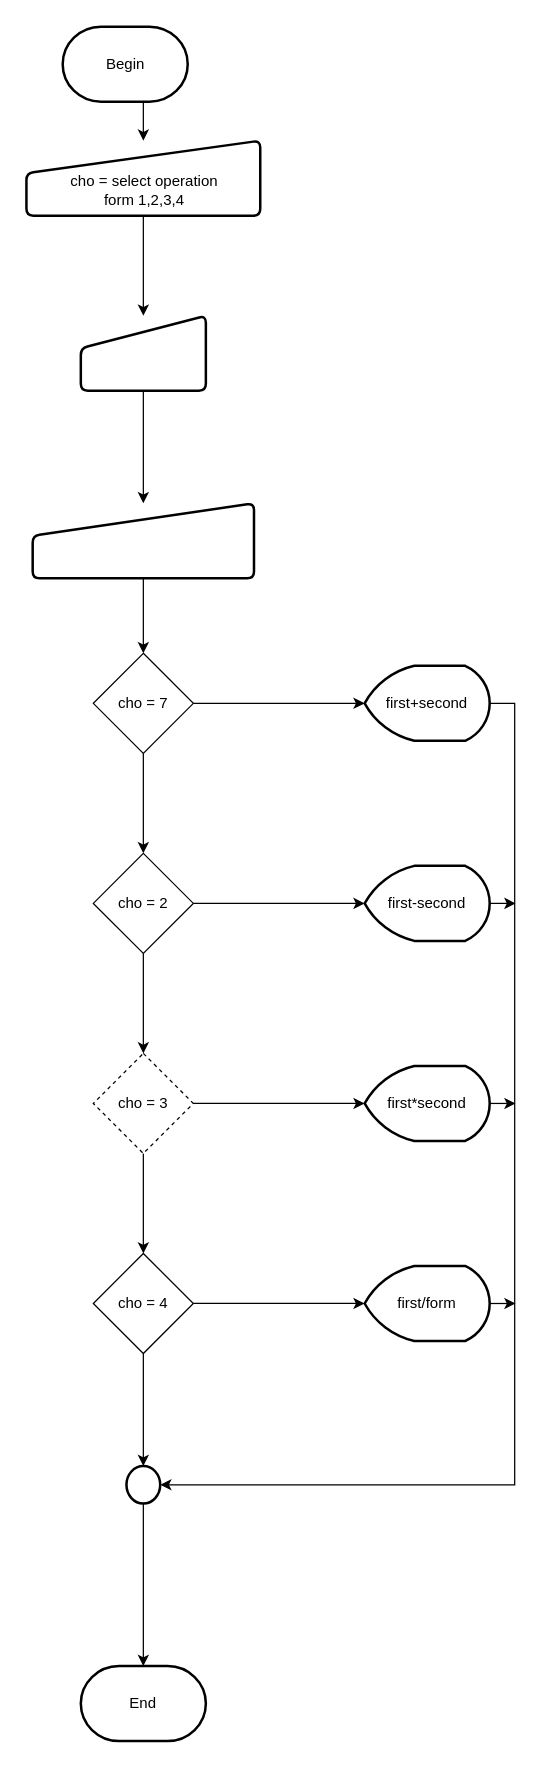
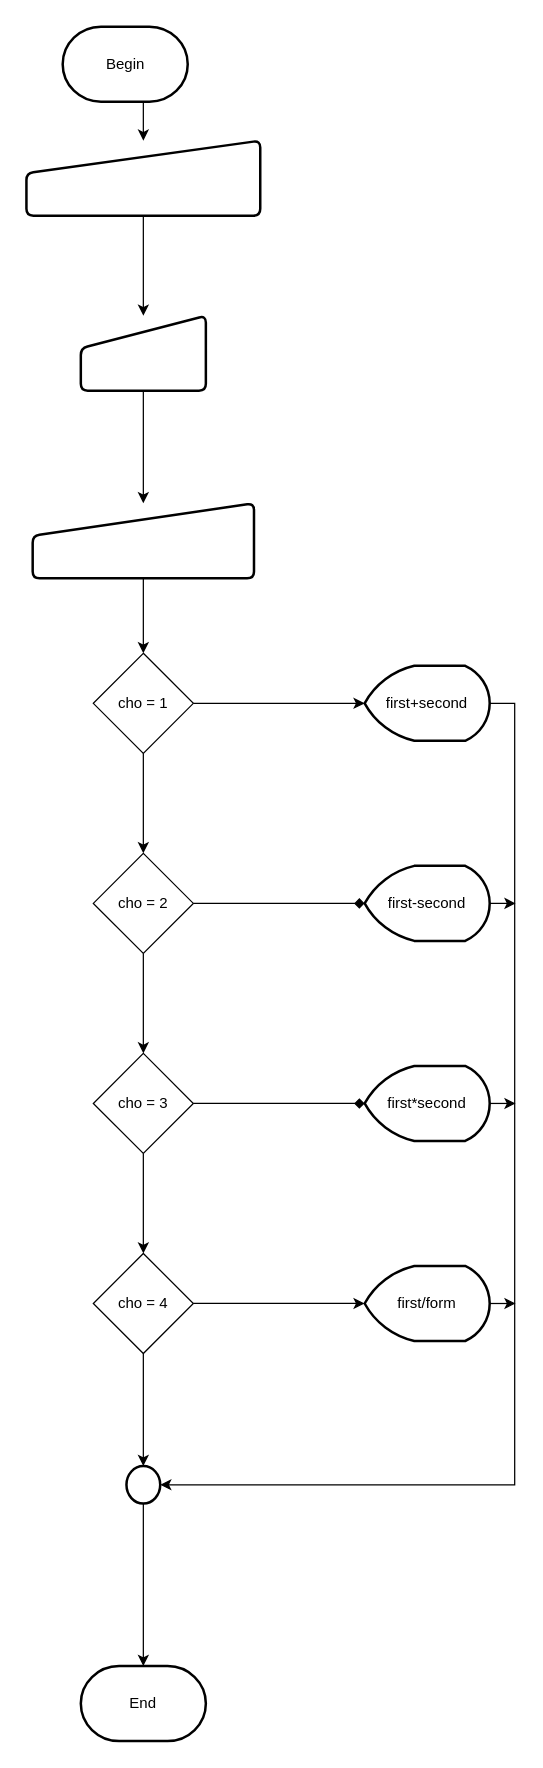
- <mxCell id="9" value="cho = select operation form 1,2,3,4" style="text;html=1;strokeColor=none;fillColor=none;align=center;verticalAlign=middle;whiteSpace=wrap;rounded=0;" vertex="1" parent="1"><mxGeometry x="42.5" y="142" width="144" height="20" as="geometry" /></mxCell>
- <mxCell id="12" value="cho = 7" style="rhombus;whiteSpace=wrap;html=1;" vertex="1" parent="1"><mxGeometry x="74" y="522" width="80" height="80" as="geometry" /></mxCell>
+ <mxCell id="12" value="cho = 1" style="rhombus;whiteSpace=wrap;html=1;" vertex="1" parent="1"><mxGeometry x="74" y="522" width="80" height="80" as="geometry" /></mxCell>
- <mxCell id="14" style="edgeStyle=orthogonalEdgeStyle;rounded=0;orthogonalLoop=1;jettySize=auto;html=1;exitX=1;exitY=0.5;exitDx=0;exitDy=0;entryX=0;entryY=0.5;entryDx=0;entryDy=0;entryPerimeter=0;" edge="1" parent="1" source="15" target="27"><mxGeometry relative="1" as="geometry" /></mxCell>
+ <mxCell id="14" style="edgeStyle=orthogonalEdgeStyle;rounded=0;orthogonalLoop=1;jettySize=auto;html=1;exitX=1;exitY=0.5;exitDx=0;exitDy=0;entryX=0;entryY=0.5;entryDx=0;entryDy=0;entryPerimeter=0;endArrow=diamond;" edge="1" parent="1" source="15" target="27"><mxGeometry relative="1" as="geometry" /></mxCell>
- <mxCell id="18" value="cho = 3" style="rhombus;whiteSpace=wrap;html=1;dashed=1;" vertex="1" parent="1"><mxGeometry x="74" y="842" width="80" height="80" as="geometry" /></mxCell>
+ <mxCell id="18" value="cho = 3" style="rhombus;whiteSpace=wrap;html=1;" vertex="1" parent="1"><mxGeometry x="74" y="842" width="80" height="80" as="geometry" /></mxCell>
- <mxCell id="17" style="edgeStyle=orthogonalEdgeStyle;rounded=0;orthogonalLoop=1;jettySize=auto;html=1;exitX=1;exitY=0.5;exitDx=0;exitDy=0;entryX=0;entryY=0.5;entryDx=0;entryDy=0;entryPerimeter=0;" edge="1" parent="1" source="18" target="29"><mxGeometry relative="1" as="geometry" /></mxCell>
+ <mxCell id="17" style="edgeStyle=orthogonalEdgeStyle;rounded=0;orthogonalLoop=1;jettySize=auto;html=1;exitX=1;exitY=0.5;exitDx=0;exitDy=0;entryX=0;entryY=0.5;entryDx=0;entryDy=0;entryPerimeter=0;endArrow=diamond;" edge="1" parent="1" source="18" target="29"><mxGeometry relative="1" as="geometry" /></mxCell>
